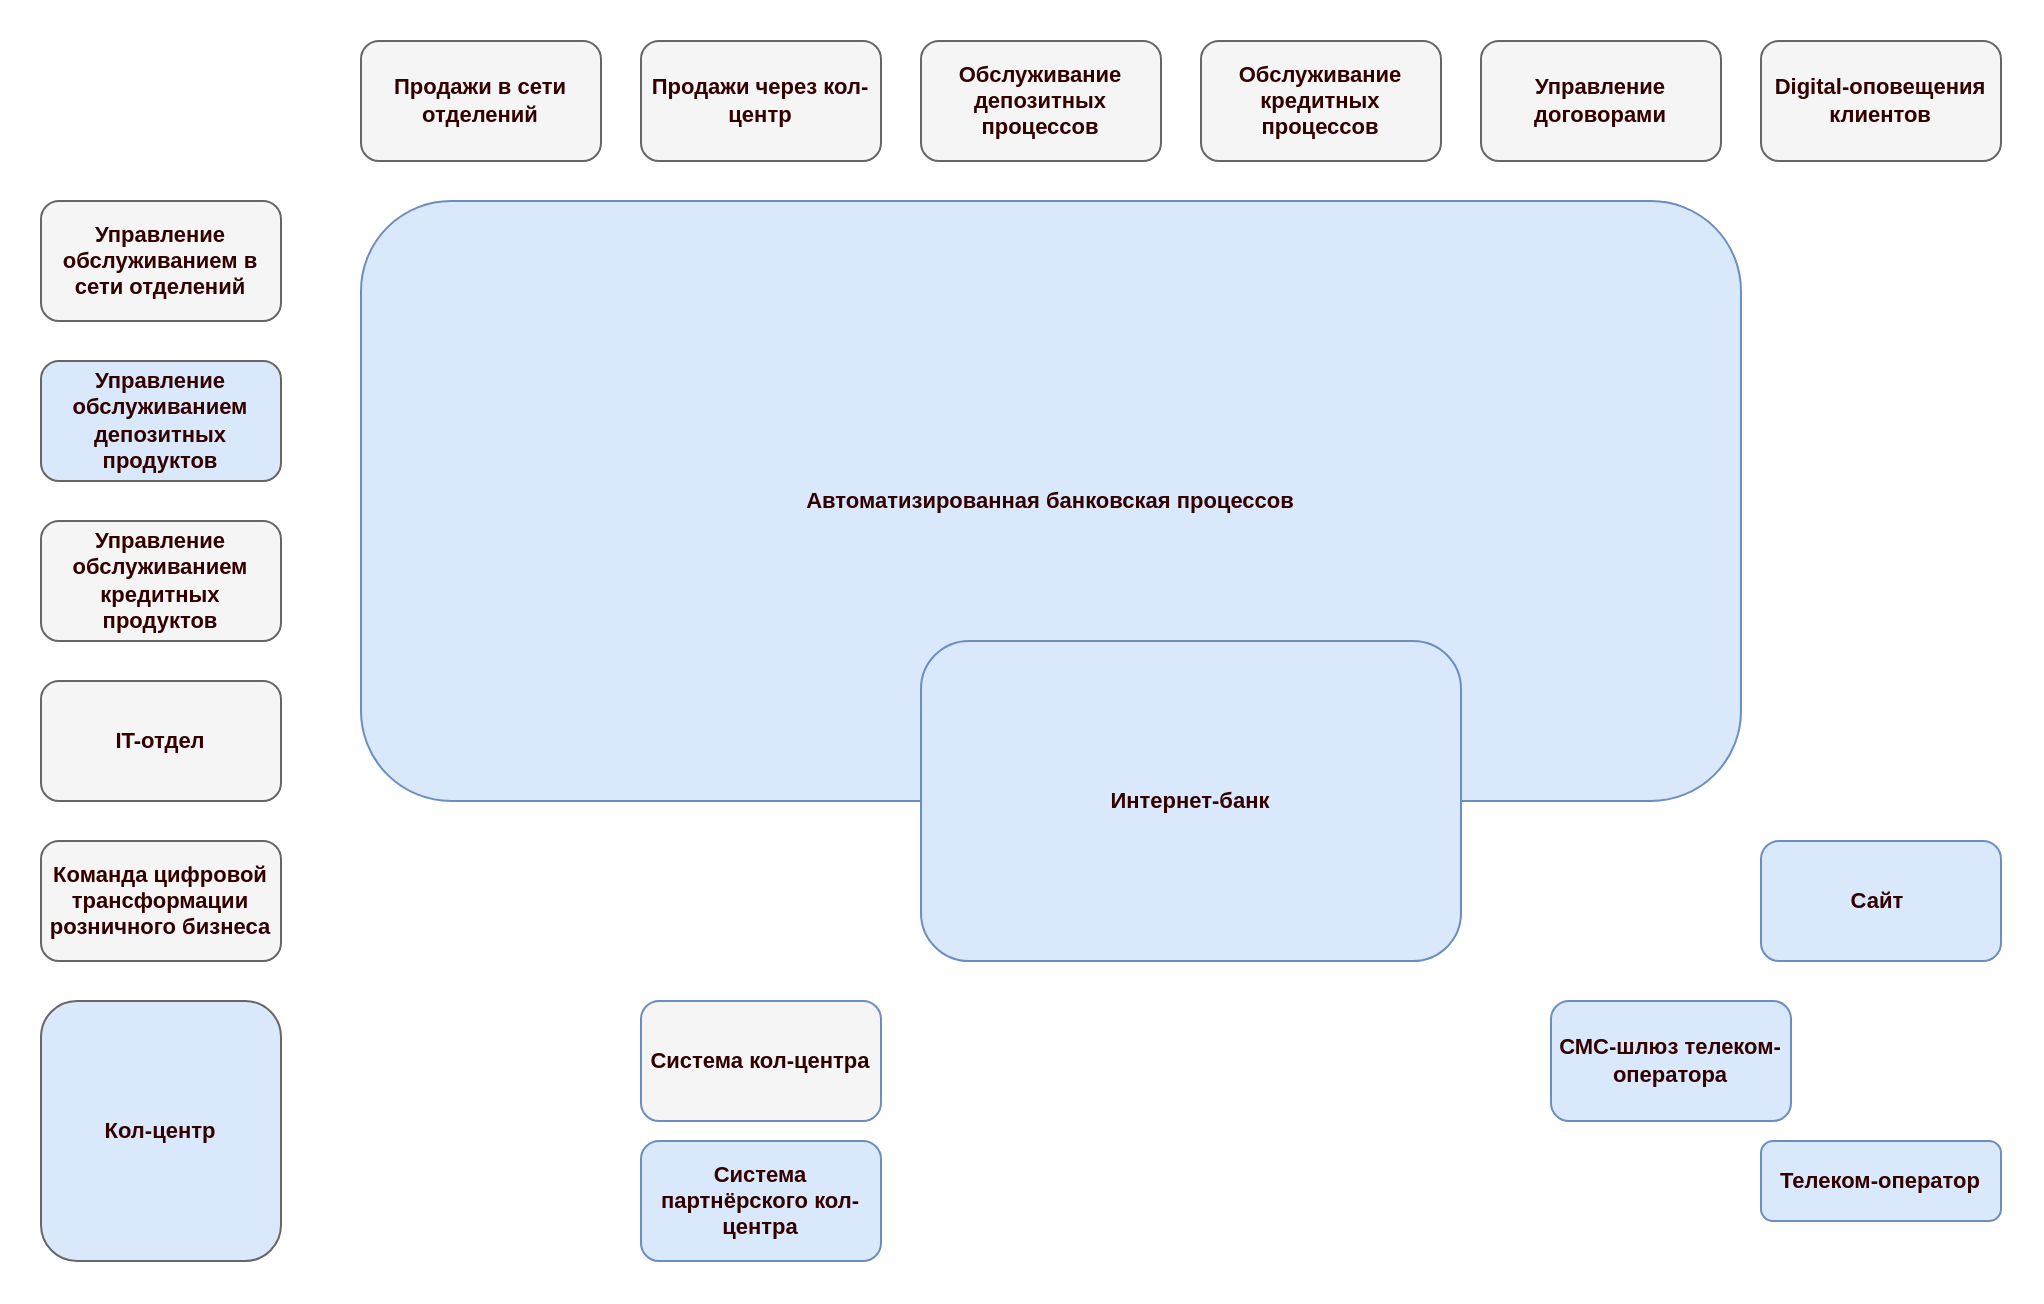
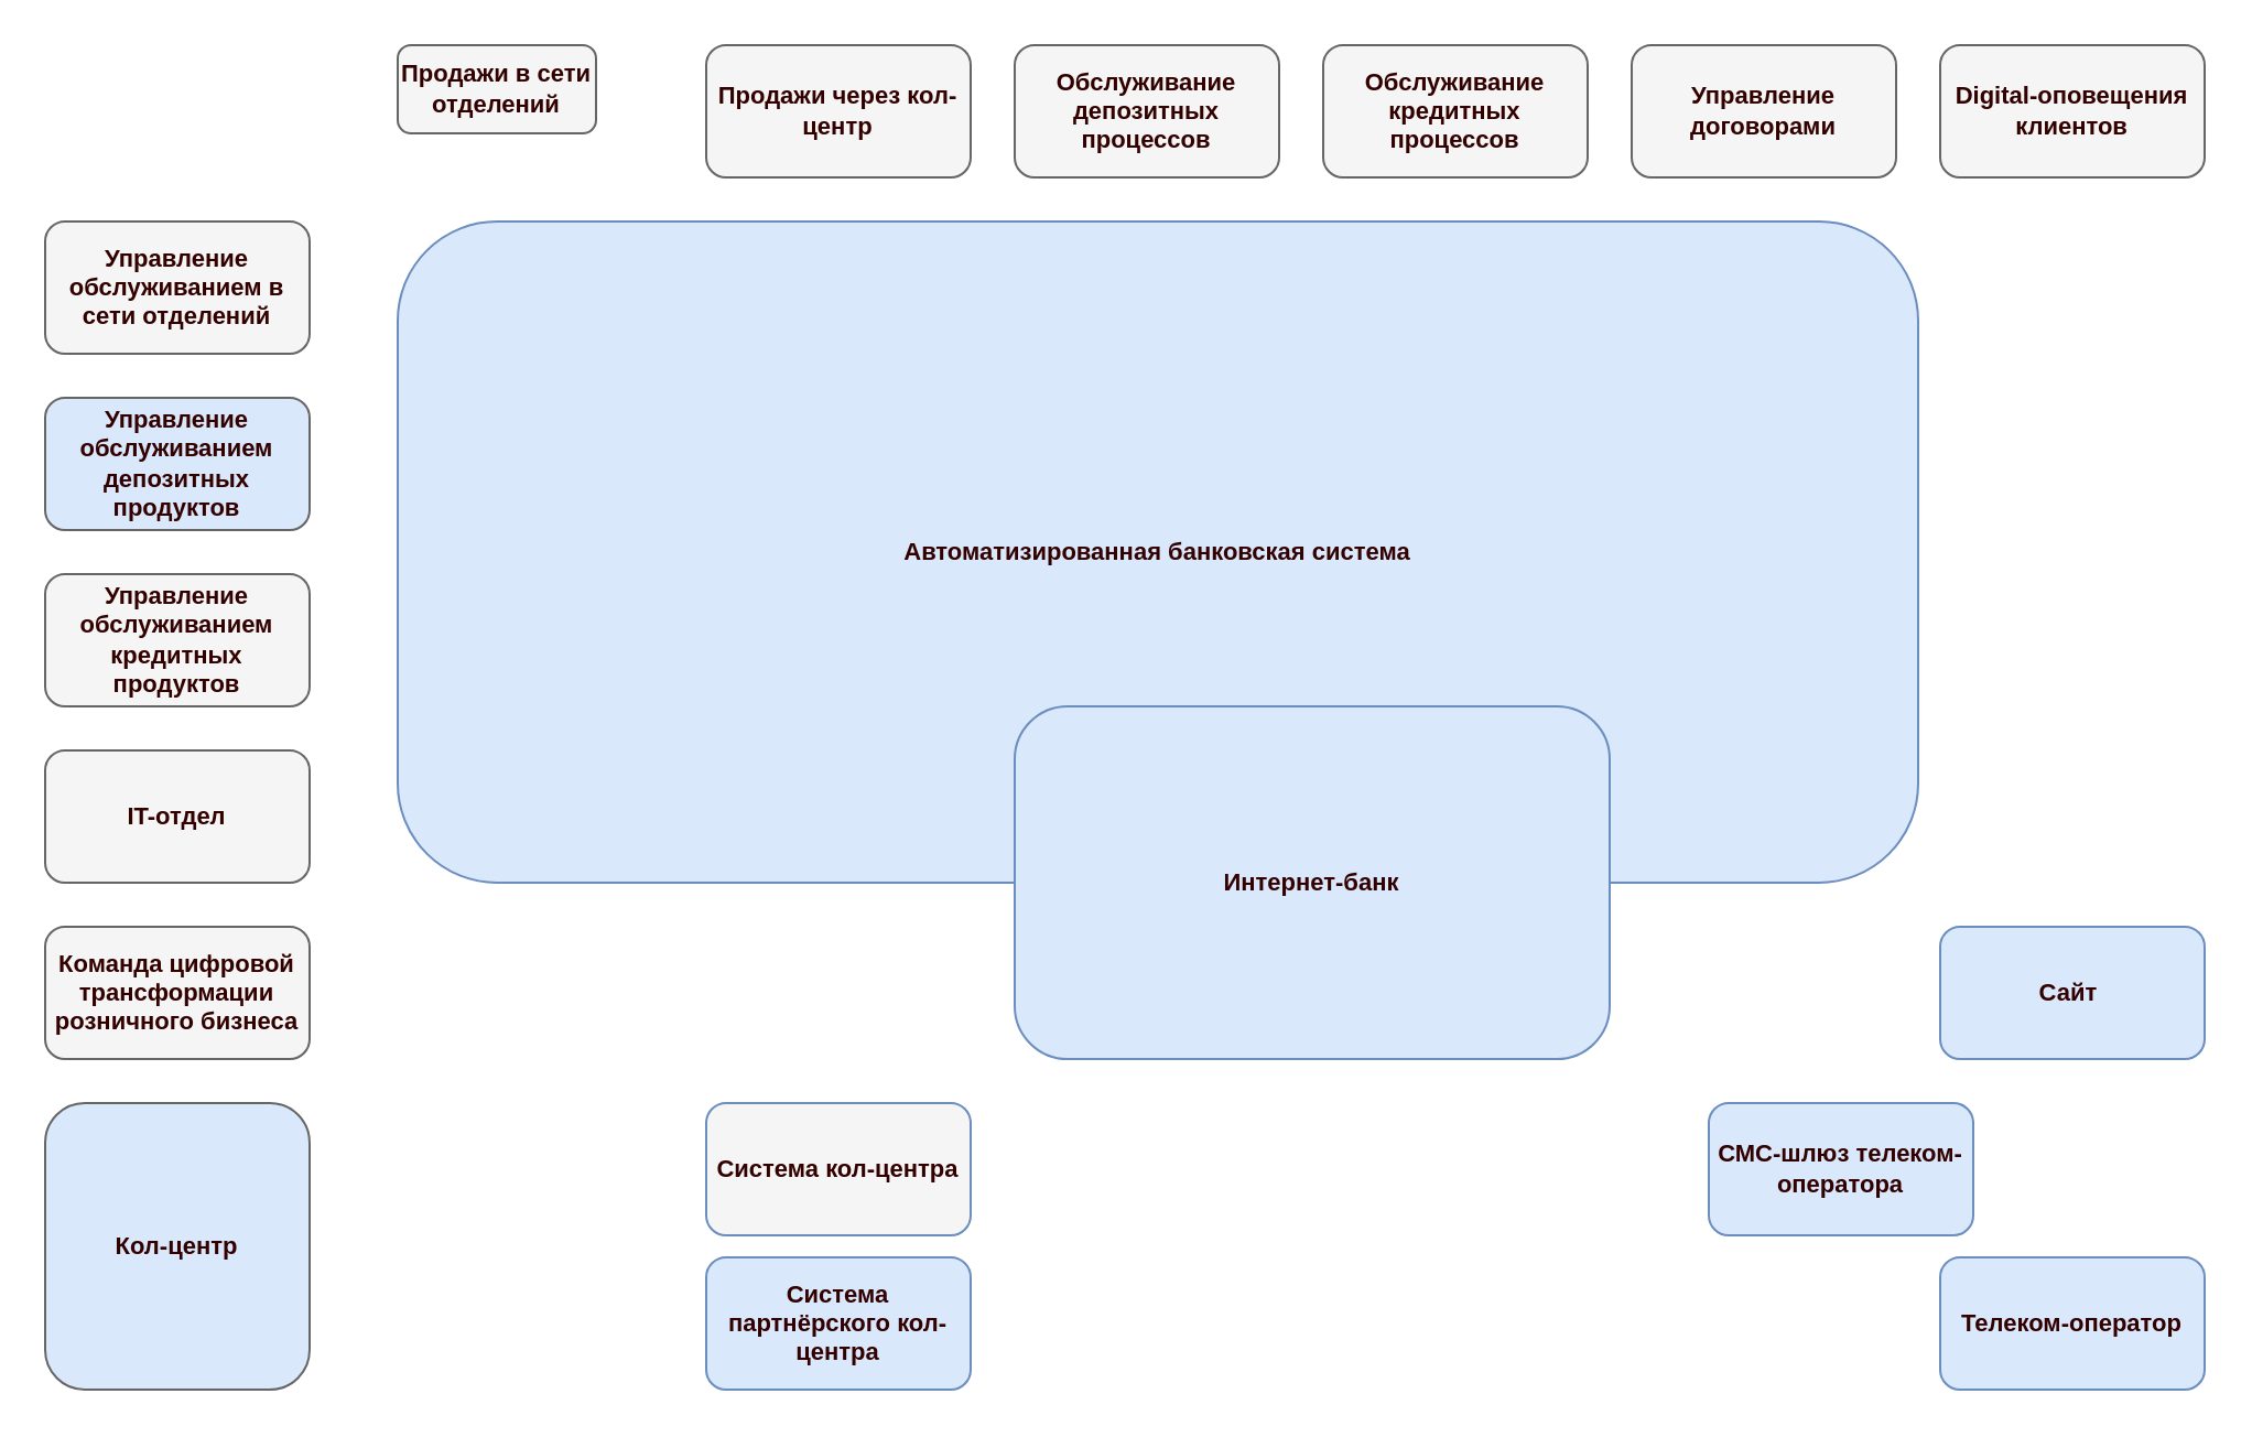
- <mxCell id="8" value="&lt;div style=&quot;&quot;&gt;&lt;span style=&quot;background-color: transparent; white-space-collapse: preserve-breaks;&quot;&gt;&lt;font face=&quot;YS Text, sans-serif&quot; color=&quot;#330000&quot;&gt;&lt;b&gt;Продажи в сети отделений&lt;/b&gt;&lt;/font&gt;&lt;/span&gt;&lt;/div&gt;" style="rounded=1;whiteSpace=wrap;html=1;fontSize=11;align=center;fillColor=#f5f5f5;fontColor=#333333;strokeColor=#666666;" vertex="1" parent="1"><mxGeometry x="180" y="20" width="120" height="60" as="geometry" /></mxCell>
+ <mxCell id="8" value="&lt;div style=&quot;&quot;&gt;&lt;span style=&quot;background-color: transparent; white-space-collapse: preserve-breaks;&quot;&gt;&lt;font face=&quot;YS Text, sans-serif&quot; color=&quot;#330000&quot;&gt;&lt;b&gt;Продажи в сети отделений&lt;/b&gt;&lt;/font&gt;&lt;/span&gt;&lt;/div&gt;" style="rounded=1;whiteSpace=wrap;html=1;fontSize=11;align=center;fillColor=#f5f5f5;fontColor=#333333;strokeColor=#666666;" vertex="1" parent="1"><mxGeometry x="180" y="20" width="90" height="40" as="geometry" /></mxCell>
- <mxCell id="16" value="&lt;div style=&quot;&quot;&gt;&lt;font face=&quot;YS Text, sans-serif&quot; color=&quot;#330000&quot;&gt;&lt;span style=&quot;white-space-collapse: preserve-breaks;&quot;&gt;&lt;b&gt;Автоматизированная банковская процессов&lt;/b&gt;&lt;/span&gt;&lt;/font&gt;&lt;/div&gt;" style="rounded=1;whiteSpace=wrap;html=1;fontSize=11;align=center;fillColor=#dae8fc;strokeColor=#6c8ebf;" vertex="1" parent="1"><mxGeometry x="180" y="100" width="690" height="300" as="geometry" /></mxCell>
+ <mxCell id="16" value="&lt;div style=&quot;&quot;&gt;&lt;font face=&quot;YS Text, sans-serif&quot; color=&quot;#330000&quot;&gt;&lt;span style=&quot;white-space-collapse: preserve-breaks;&quot;&gt;&lt;b&gt;Автоматизированная банковская система&lt;/b&gt;&lt;/span&gt;&lt;/font&gt;&lt;/div&gt;" style="rounded=1;whiteSpace=wrap;html=1;fontSize=11;align=center;fillColor=#dae8fc;strokeColor=#6c8ebf;" vertex="1" parent="1"><mxGeometry x="180" y="100" width="690" height="300" as="geometry" /></mxCell>
- <mxCell id="17" value="&lt;div style=&quot;&quot;&gt;&lt;font face=&quot;YS Text, sans-serif&quot; color=&quot;#330000&quot;&gt;&lt;span style=&quot;white-space-collapse: preserve-breaks;&quot;&gt;&lt;b&gt;Телеком-оператор&lt;/b&gt;&lt;/span&gt;&lt;/font&gt;&lt;/div&gt;" style="rounded=1;whiteSpace=wrap;html=1;fontSize=11;align=center;fillColor=#dae8fc;strokeColor=#6c8ebf;" vertex="1" parent="1"><mxGeometry x="880" y="570" width="120" height="40" as="geometry" /></mxCell>
+ <mxCell id="17" value="&lt;div style=&quot;&quot;&gt;&lt;font face=&quot;YS Text, sans-serif&quot; color=&quot;#330000&quot;&gt;&lt;span style=&quot;white-space-collapse: preserve-breaks;&quot;&gt;&lt;b&gt;Телеком-оператор&lt;/b&gt;&lt;/span&gt;&lt;/font&gt;&lt;/div&gt;" style="rounded=1;whiteSpace=wrap;html=1;fontSize=11;align=center;fillColor=#dae8fc;strokeColor=#6c8ebf;" vertex="1" parent="1"><mxGeometry x="880" y="570" width="120" height="60" as="geometry" /></mxCell>
